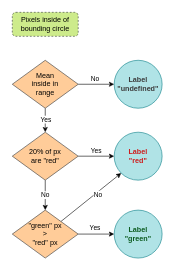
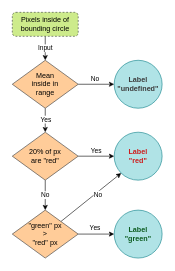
+ <mxCell id="2" value="Input" style="edgeStyle=orthogonalEdgeStyle;rounded=0;orthogonalLoop=1;jettySize=auto;html=1;exitX=0.5;exitY=1;exitDx=0;exitDy=0;" parent="1" source="3" target="8" edge="1"><mxGeometry relative="1" as="geometry"><mxPoint x="75" y="80" as="targetPoint" /></mxGeometry></mxCell>
